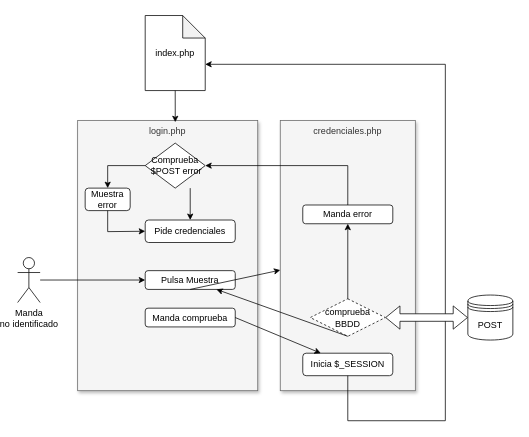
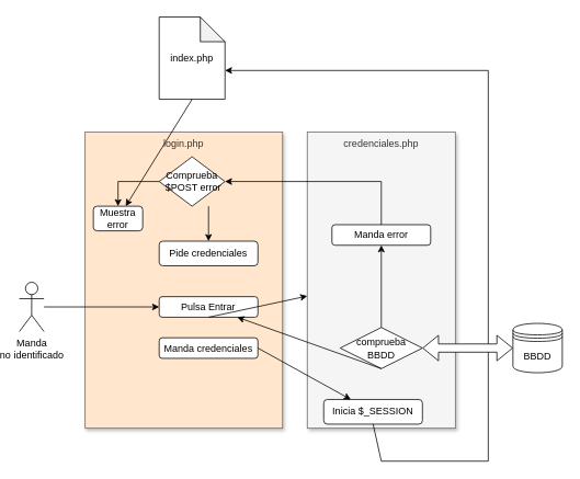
- <mxCell id="10" value="" style="endArrow=classic;html=1;rounded=0;exitX=0.5;exitY=1;exitDx=0;exitDy=0;exitPerimeter=0;entryX=0.542;entryY=0.006;entryDx=0;entryDy=0;entryPerimeter=0;" edge="1" parent="1" source="7" target="4"><mxGeometry width="50" height="50" relative="1" as="geometry"><mxPoint x="240" y="330" as="sourcePoint" /><mxPoint x="290" y="280" as="targetPoint" /></mxGeometry></mxCell>
+ <mxCell id="10" value="" style="endArrow=classic;html=1;rounded=0;exitX=0.5;exitY=1;exitDx=0;exitDy=0;exitPerimeter=0;" edge="1" parent="1" source="7" target="18"><mxGeometry width="50" height="50" relative="1" as="geometry"><mxPoint x="240" y="330" as="sourcePoint" /><mxPoint x="290" y="280" as="targetPoint" /></mxGeometry></mxCell>
- <mxCell id="23" value="" style="endArrow=classic;html=1;rounded=0;exitX=0.5;exitY=1;exitDx=0;exitDy=0;entryX=0;entryY=0.5;entryDx=0;entryDy=0;" edge="1" parent="1" source="18" target="5"><mxGeometry width="50" height="50" relative="1" as="geometry"><mxPoint x="240" y="330" as="sourcePoint" /><mxPoint x="290" y="280" as="targetPoint" /><Array as="points"><mxPoint x="140" y="308" /></Array></mxGeometry></mxCell>
- <mxCell id="4" value="login.php" style="rounded=0;whiteSpace=wrap;html=1;verticalAlign=top;fillColor=#f5f5f5;fontColor=#333333;strokeColor=#666666;shadow=1;" vertex="1" parent="1"><mxGeometry x="100" y="160" width="240" height="360" as="geometry" /></mxCell>
+ <mxCell id="4" value="login.php" style="rounded=0;whiteSpace=wrap;html=1;verticalAlign=top;fillColor=#ffe6cc;fontColor=#333333;strokeColor=#666666;shadow=1;" vertex="1" parent="1"><mxGeometry x="100" y="160" width="240" height="360" as="geometry" /></mxCell>
- <mxCell id="9" value="Pulsa Muestra" style="rounded=1;whiteSpace=wrap;html=1;" vertex="1" parent="1"><mxGeometry x="190" y="360" width="120" height="25" as="geometry" /></mxCell>
+ <mxCell id="9" value="Pulsa Entrar" style="rounded=1;whiteSpace=wrap;html=1;" vertex="1" parent="1"><mxGeometry x="190" y="360" width="120" height="25" as="geometry" /></mxCell>
- <mxCell id="6" value="comprueba&lt;div&gt;BBDD&lt;/div&gt;" style="rhombus;whiteSpace=wrap;html=1;dashed=1;" vertex="1" parent="1"><mxGeometry x="410" y="397.5" width="100" height="50" as="geometry" /></mxCell>
+ <mxCell id="6" value="comprueba&lt;div&gt;BBDD&lt;/div&gt;" style="rhombus;whiteSpace=wrap;html=1;" vertex="1" parent="1"><mxGeometry x="410" y="397.5" width="100" height="50" as="geometry" /></mxCell>
- <mxCell id="12" value="Manda comprueba" style="rounded=1;whiteSpace=wrap;html=1;" vertex="1" parent="1"><mxGeometry x="190" y="410" width="120" height="25" as="geometry" /></mxCell>
+ <mxCell id="12" value="Manda credenciales" style="rounded=1;whiteSpace=wrap;html=1;" vertex="1" parent="1"><mxGeometry x="190" y="410" width="120" height="25" as="geometry" /></mxCell>
- <mxCell id="25" value="POST" style="shape=datastore;whiteSpace=wrap;html=1;" vertex="1" parent="1"><mxGeometry x="620" y="392.5" width="60" height="60" as="geometry" /></mxCell>
+ <mxCell id="25" value="BBDD" style="shape=datastore;whiteSpace=wrap;html=1;" vertex="1" parent="1"><mxGeometry x="620" y="392.5" width="60" height="60" as="geometry" /></mxCell>
- <mxCell id="13" value="Inicia $_SESSION" style="rounded=1;whiteSpace=wrap;html=1;" vertex="1" parent="1"><mxGeometry x="400" y="470" width="120" height="30" as="geometry" /></mxCell>
+ <mxCell id="13" value="Inicia $_SESSION" style="rounded=1;whiteSpace=wrap;html=1;" vertex="1" parent="1"><mxGeometry x="390" y="485" width="120" height="30" as="geometry" /></mxCell>
